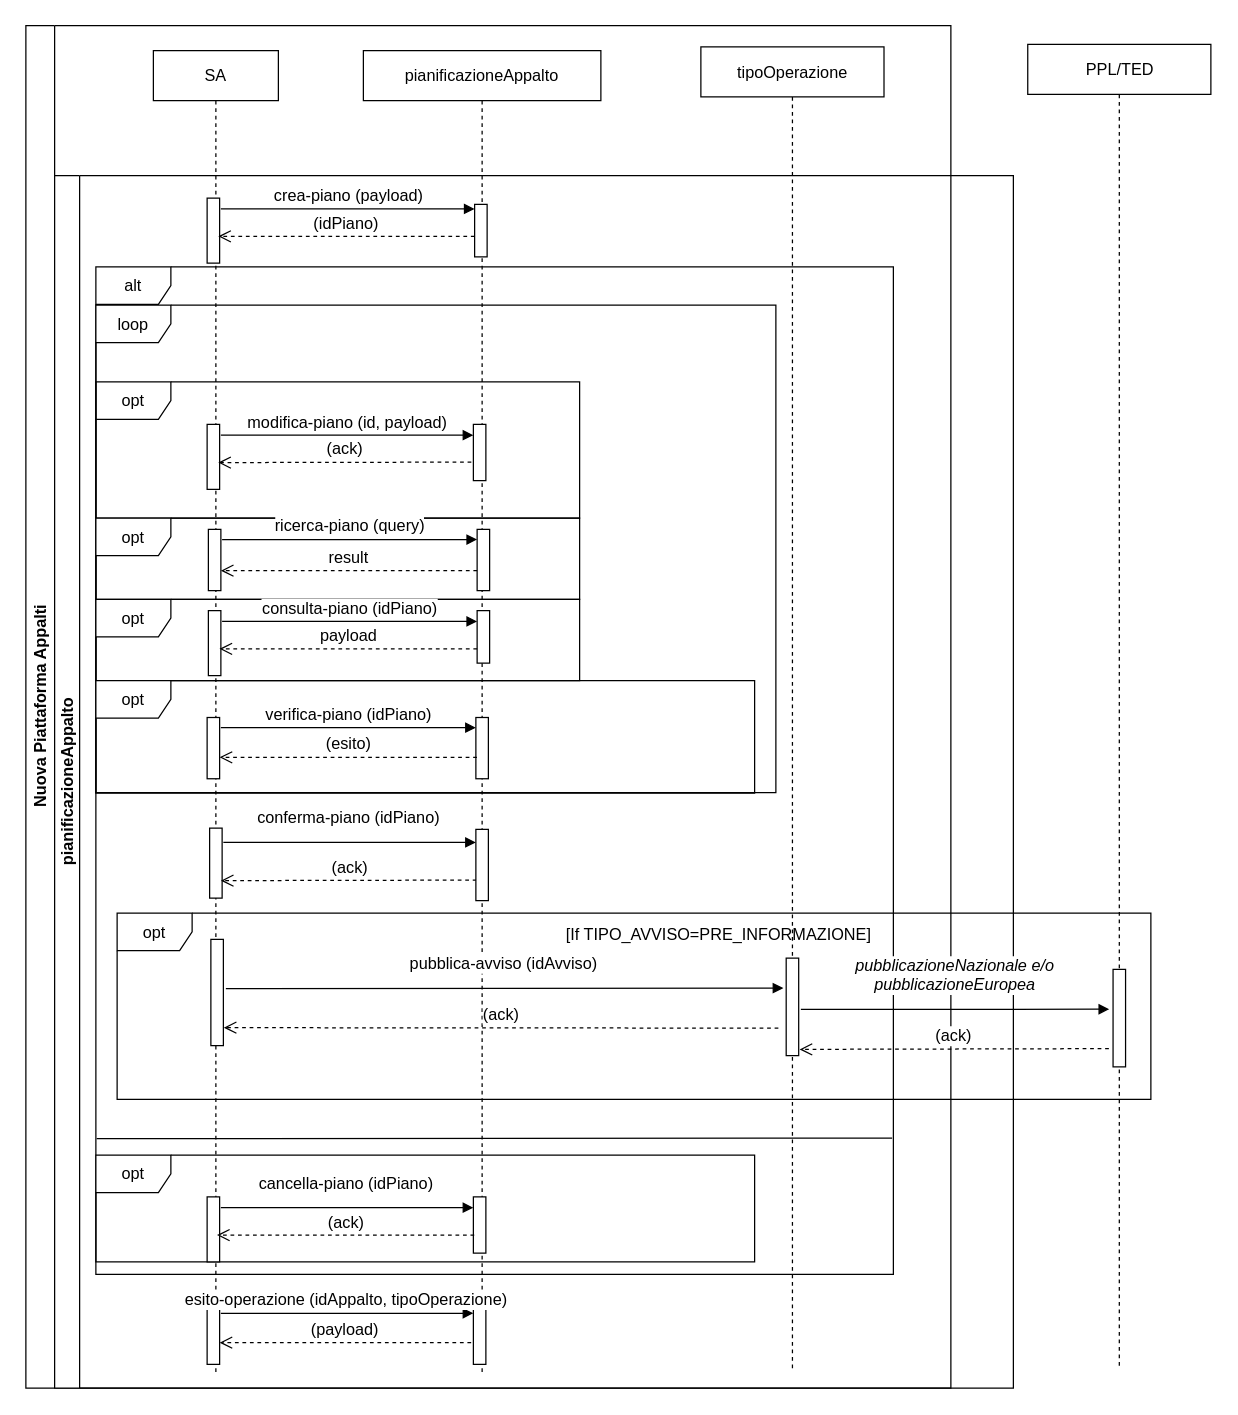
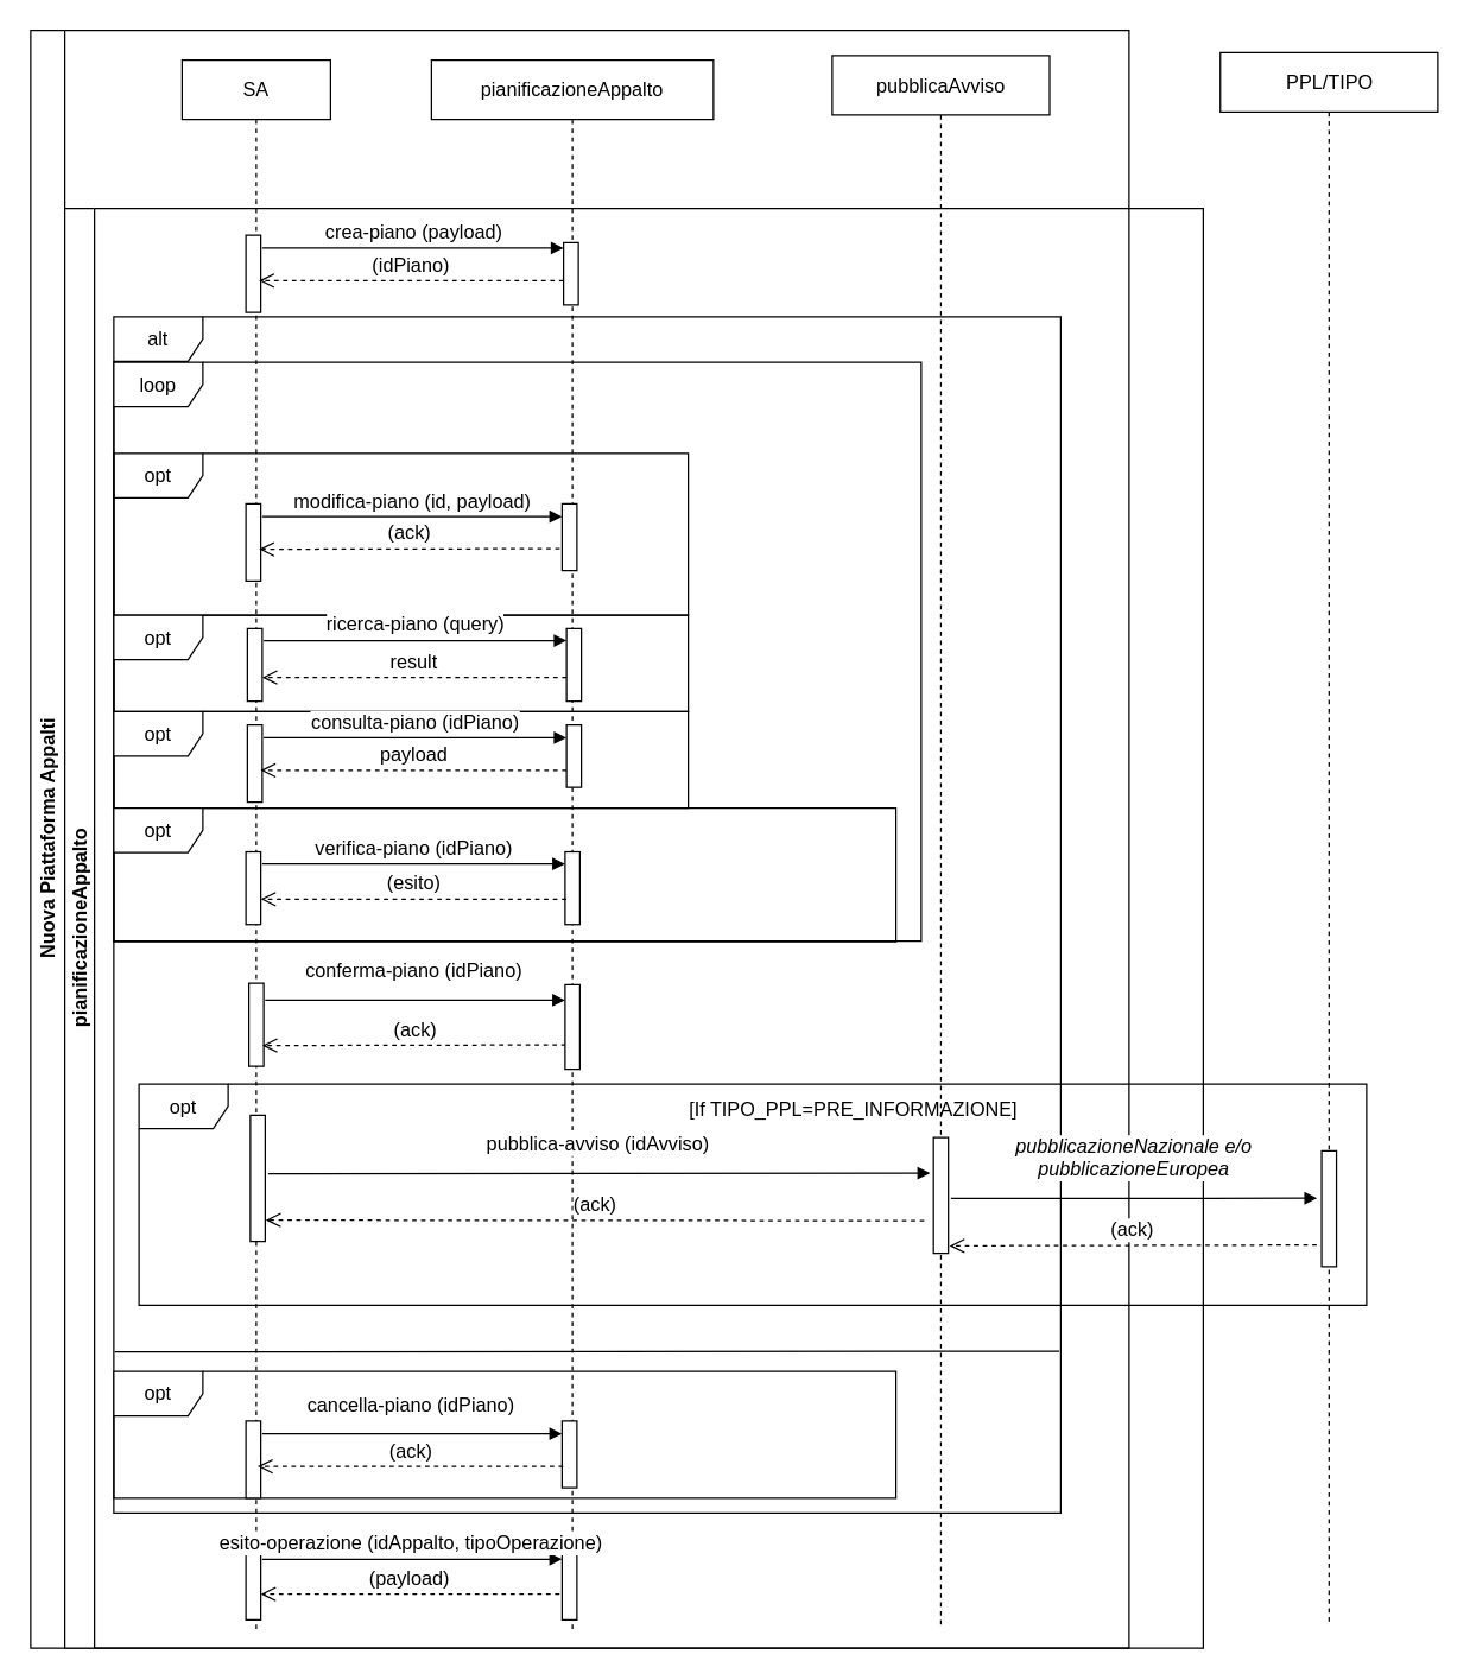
- <mxCell id="52" value="PPL/TED" style="shape=umlLifeline;perimeter=lifelinePerimeter;whiteSpace=wrap;html=1;container=1;collapsible=0;recursiveResize=0;outlineConnect=0;fontSize=13;" parent="1" vertex="1"><mxGeometry x="821.5" y="35" width="146.5" height="1060" as="geometry" /></mxCell>
+ <mxCell id="52" value="PPL/TIPO" style="shape=umlLifeline;perimeter=lifelinePerimeter;whiteSpace=wrap;html=1;container=1;collapsible=0;recursiveResize=0;outlineConnect=0;fontSize=13;" parent="1" vertex="1"><mxGeometry x="821.5" y="35" width="146.5" height="1060" as="geometry" /></mxCell>
- <mxCell id="42" value="tipoOperazione" style="shape=umlLifeline;perimeter=lifelinePerimeter;whiteSpace=wrap;html=1;container=1;collapsible=0;recursiveResize=0;outlineConnect=0;fontSize=13;" vertex="1" parent="8"><mxGeometry x="540" y="17" width="146.5" height="1060" as="geometry" /></mxCell>
+ <mxCell id="42" value="pubblicaAvviso" style="shape=umlLifeline;perimeter=lifelinePerimeter;whiteSpace=wrap;html=1;container=1;collapsible=0;recursiveResize=0;outlineConnect=0;fontSize=13;" vertex="1" parent="8"><mxGeometry x="540" y="17" width="146.5" height="1060" as="geometry" /></mxCell>
- <mxCell id="51" value="&lt;font style=&quot;font-size: 13px;&quot;&gt;&lt;span style=&quot;font-size: 13px;&quot;&gt;[If TIPO_AVVISO=PRE_INFORMAZIONE]&lt;/span&gt;&lt;/font&gt;" style="text;html=1;strokeColor=none;fillColor=none;align=center;verticalAlign=middle;whiteSpace=wrap;rounded=0;fontColor=#000000;fontSize=13;fontStyle=0" parent="1" vertex="1"><mxGeometry x="435" y="732" width="279" height="30" as="geometry" /></mxCell>
+ <mxCell id="51" value="&lt;font style=&quot;font-size: 13px;&quot;&gt;&lt;span style=&quot;font-size: 13px;&quot;&gt;[If TIPO_PPL=PRE_INFORMAZIONE]&lt;/span&gt;&lt;/font&gt;" style="text;html=1;strokeColor=none;fillColor=none;align=center;verticalAlign=middle;whiteSpace=wrap;rounded=0;fontColor=#000000;fontSize=13;fontStyle=0" parent="1" vertex="1"><mxGeometry x="435" y="732" width="279" height="30" as="geometry" /></mxCell>
